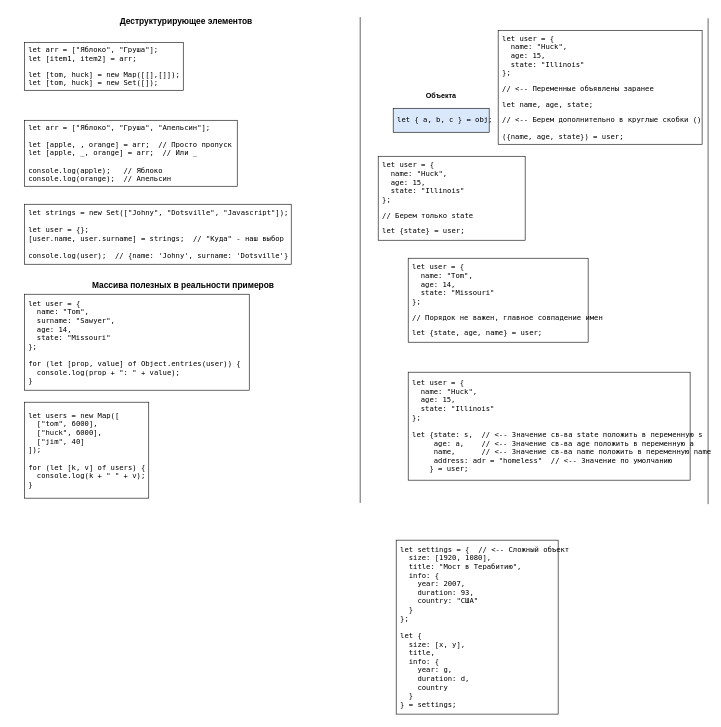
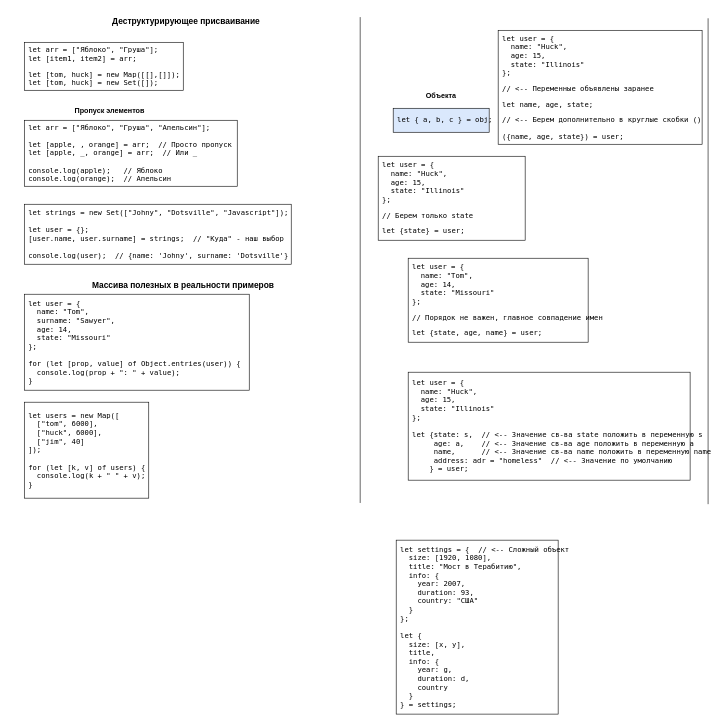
- <mxCell id="4" value="Деструктурирующее элементов" style="text;html=1;align=center;verticalAlign=middle;whiteSpace=wrap;rounded=0;fontStyle=1;fontSize=14;" parent="1" vertex="1"><mxGeometry x="25" width="570" height="30" as="geometry" y="20" /></mxCell>
+ <mxCell id="4" value="Деструктурирующее присваивание" style="text;html=1;align=center;verticalAlign=middle;whiteSpace=wrap;rounded=0;fontStyle=1;fontSize=14;" parent="1" vertex="1"><mxGeometry x="25" width="570" height="30" as="geometry" y="20" /></mxCell>
+ <mxCell id="6" value="Пропуск элементов" style="text;html=1;align=center;verticalAlign=middle;whiteSpace=wrap;rounded=0;fontStyle=1" parent="1" vertex="1"><mxGeometry x="40" y="170" width="285" height="30" as="geometry" /></mxCell>
